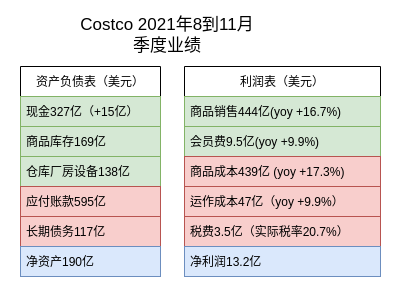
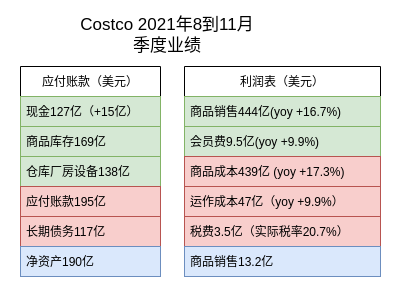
- <mxCell id="2" value="资产负债表（美元）" style="swimlane;fontStyle=0;childLayout=stackLayout;horizontal=1;startSize=30;horizontalStack=0;resizeParent=1;resizeParentMax=0;resizeLast=0;collapsible=1;marginBottom=0;" parent="1" vertex="1"><mxGeometry x="20" y="66" width="140" height="210" as="geometry"><mxRectangle x="100" y="350" width="140" height="30" as="alternateBounds" /></mxGeometry></mxCell>
+ <mxCell id="2" value="应付账款（美元）" style="swimlane;fontStyle=0;childLayout=stackLayout;horizontal=1;startSize=30;horizontalStack=0;resizeParent=1;resizeParentMax=0;resizeLast=0;collapsible=1;marginBottom=0;" parent="1" vertex="1"><mxGeometry x="20" y="66" width="140" height="210" as="geometry"><mxRectangle x="100" y="350" width="140" height="30" as="alternateBounds" /></mxGeometry></mxCell>
- <mxCell id="3" value="现金327亿（+15亿）" style="text;strokeColor=#82b366;fillColor=#d5e8d4;align=left;verticalAlign=middle;spacingLeft=4;spacingRight=4;overflow=hidden;points=[[0,0.5],[1,0.5]];portConstraint=eastwest;rotatable=0;" parent="2" vertex="1"><mxGeometry y="30" width="140" height="30" as="geometry" /></mxCell>
+ <mxCell id="3" value="现金127亿（+15亿）" style="text;strokeColor=#82b366;fillColor=#d5e8d4;align=left;verticalAlign=middle;spacingLeft=4;spacingRight=4;overflow=hidden;points=[[0,0.5],[1,0.5]];portConstraint=eastwest;rotatable=0;" parent="2" vertex="1"><mxGeometry y="30" width="140" height="30" as="geometry" /></mxCell>
- <mxCell id="6" value="应付账款595亿" style="text;strokeColor=#b85450;fillColor=#f8cecc;align=left;verticalAlign=middle;spacingLeft=4;spacingRight=4;overflow=hidden;points=[[0,0.5],[1,0.5]];portConstraint=eastwest;rotatable=0;" parent="2" vertex="1"><mxGeometry y="120" width="140" height="30" as="geometry" /></mxCell>
+ <mxCell id="6" value="应付账款195亿" style="text;strokeColor=#b85450;fillColor=#f8cecc;align=left;verticalAlign=middle;spacingLeft=4;spacingRight=4;overflow=hidden;points=[[0,0.5],[1,0.5]];portConstraint=eastwest;rotatable=0;" parent="2" vertex="1"><mxGeometry y="120" width="140" height="30" as="geometry" /></mxCell>
- <mxCell id="15" value="净利润13.2亿" style="text;strokeColor=#6c8ebf;fillColor=#dae8fc;align=left;verticalAlign=middle;spacingLeft=4;spacingRight=4;overflow=hidden;points=[[0,0.5],[1,0.5]];portConstraint=eastwest;rotatable=0;" parent="9" vertex="1"><mxGeometry y="180" width="196" height="30" as="geometry" /></mxCell>
+ <mxCell id="15" value="商品销售13.2亿" style="text;strokeColor=#6c8ebf;fillColor=#dae8fc;align=left;verticalAlign=middle;spacingLeft=4;spacingRight=4;overflow=hidden;points=[[0,0.5],[1,0.5]];portConstraint=eastwest;rotatable=0;" parent="9" vertex="1"><mxGeometry y="180" width="196" height="30" as="geometry" /></mxCell>
